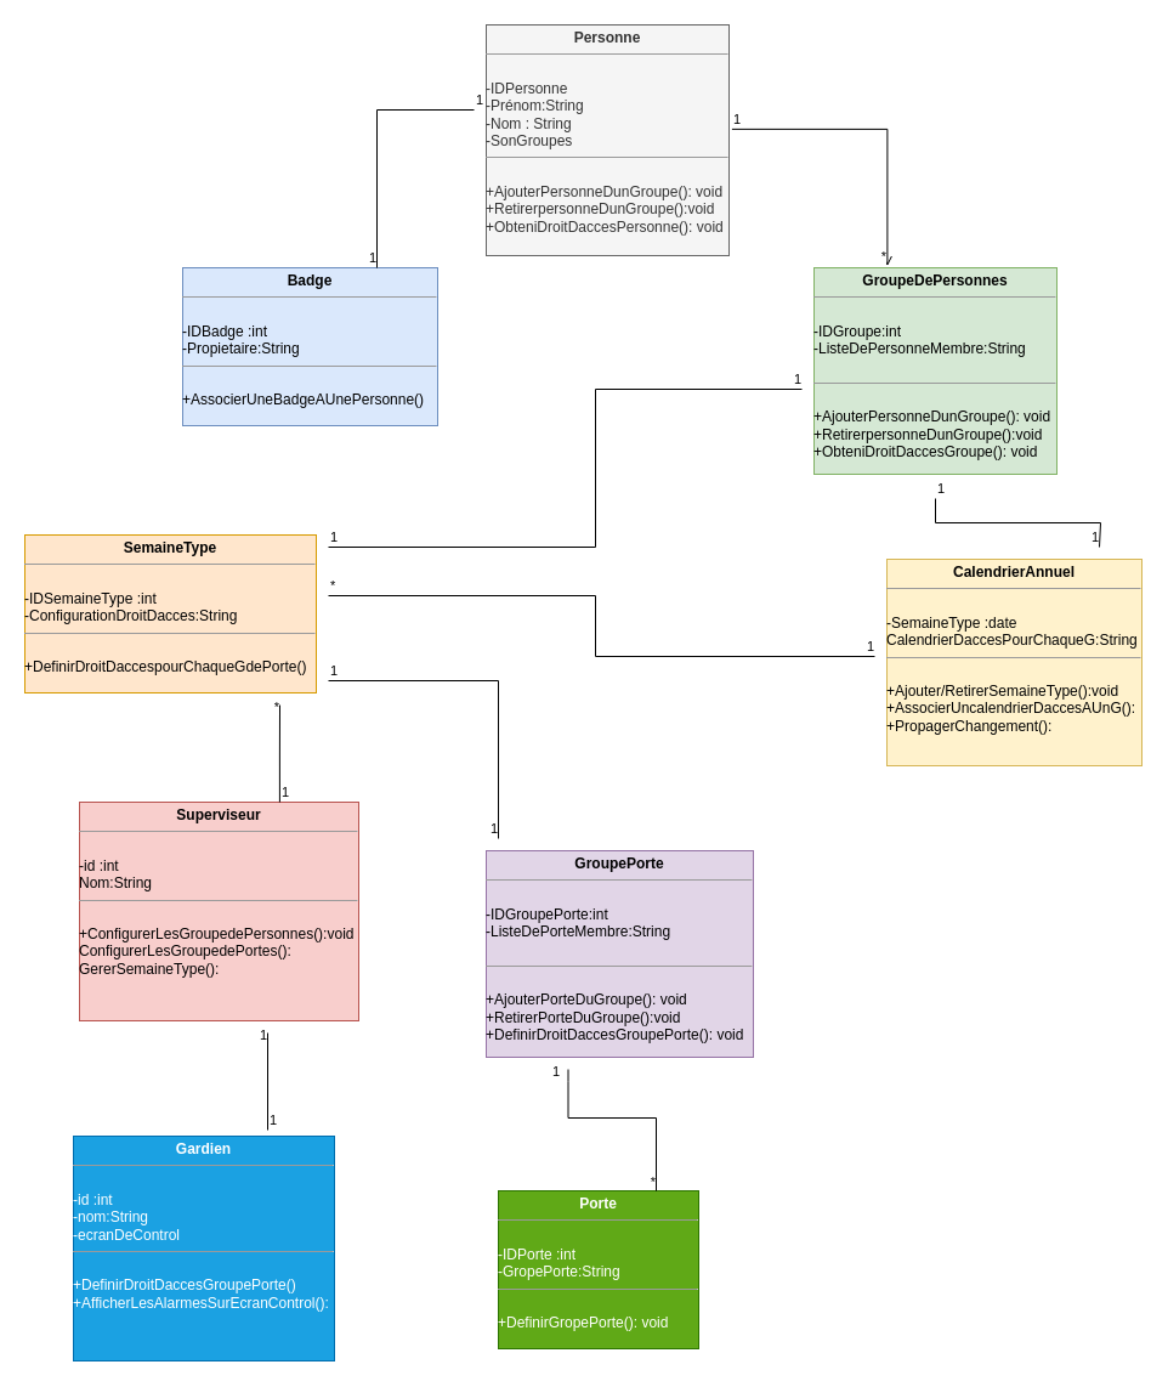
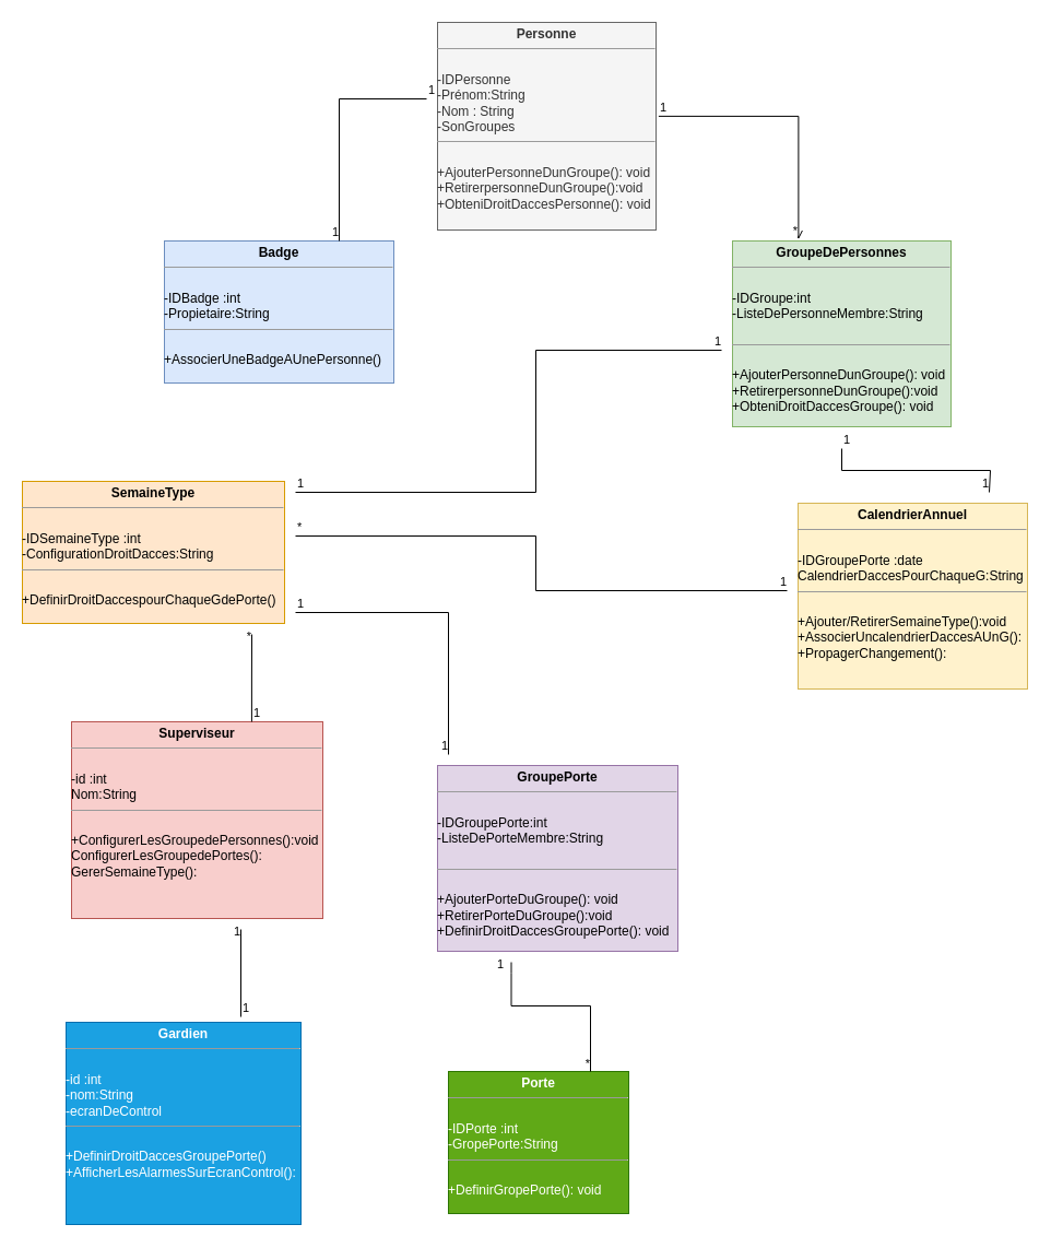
- <mxCell id="7" value="&lt;p style=&quot;margin:0px;margin-top:4px;text-align:center;&quot;&gt;&lt;b&gt;CalendrierAnnuel&lt;/b&gt;&lt;/p&gt;&lt;hr size=&quot;1&quot;&gt;&lt;p style=&quot;margin:0px;margin-left:4px;&quot;&gt;&lt;br&gt;&lt;/p&gt;-SemaineType :date&lt;br&gt;CalendrierDaccesPourChaqueG:String&lt;br&gt;&lt;hr size=&quot;1&quot;&gt;&lt;p style=&quot;margin:0px;margin-left:4px;&quot;&gt;&amp;nbsp;&lt;/p&gt;+Ajouter/RetirerSemaineType():void&lt;br&gt;&lt;span style=&quot;background-color: initial;&quot;&gt;+AssocierUncalendrierDaccesAUnG():&lt;br&gt;+PropagerChangement():&lt;br&gt;&lt;/span&gt;" style="verticalAlign=top;align=left;overflow=fill;fontSize=12;fontFamily=Helvetica;html=1;whiteSpace=wrap;fillColor=#fff2cc;strokeColor=#d6b656;" vertex="1" parent="1"><mxGeometry x="730" y="460" width="210" height="170" as="geometry" /></mxCell>
+ <mxCell id="7" value="&lt;p style=&quot;margin:0px;margin-top:4px;text-align:center;&quot;&gt;&lt;b&gt;CalendrierAnnuel&lt;/b&gt;&lt;/p&gt;&lt;hr size=&quot;1&quot;&gt;&lt;p style=&quot;margin:0px;margin-left:4px;&quot;&gt;&lt;br&gt;&lt;/p&gt;-IDGroupePorte :date&lt;br&gt;CalendrierDaccesPourChaqueG:String&lt;br&gt;&lt;hr size=&quot;1&quot;&gt;&lt;p style=&quot;margin:0px;margin-left:4px;&quot;&gt;&amp;nbsp;&lt;/p&gt;+Ajouter/RetirerSemaineType():void&lt;br&gt;&lt;span style=&quot;background-color: initial;&quot;&gt;+AssocierUncalendrierDaccesAUnG():&lt;br&gt;+PropagerChangement():&lt;br&gt;&lt;/span&gt;" style="verticalAlign=top;align=left;overflow=fill;fontSize=12;fontFamily=Helvetica;html=1;whiteSpace=wrap;fillColor=#fff2cc;strokeColor=#d6b656;" vertex="1" parent="1"><mxGeometry x="730" y="460" width="210" height="170" as="geometry" /></mxCell>
